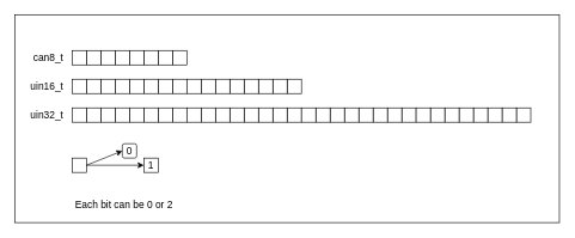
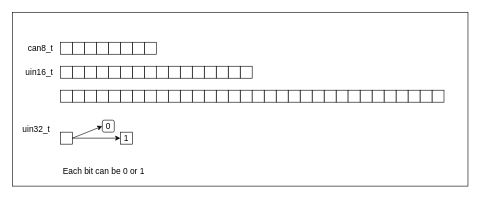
- <mxCell id="61" value="&lt;div align=&quot;right&quot;&gt;uin32_t&lt;/div&gt;" style="text;html=1;strokeColor=none;fillColor=none;align=right;verticalAlign=middle;whiteSpace=wrap;rounded=0;fontSize=14;fontColor=#000000;" vertex="1" parent="1"><mxGeometry x="30" y="145" width="60" height="30" as="geometry" /></mxCell>
+ <mxCell id="61" value="&lt;div align=&quot;right&quot;&gt;uin32_t&lt;/div&gt;" style="text;html=1;strokeColor=none;fillColor=none;align=right;verticalAlign=middle;whiteSpace=wrap;rounded=0;fontSize=14;fontColor=#000000;" vertex="1" parent="1"><mxGeometry x="25" y="200" width="60" height="30" as="geometry" /></mxCell>
- <mxCell id="67" value="Each bit can be 0 or 2" style="text;html=1;strokeColor=none;fillColor=none;align=center;verticalAlign=middle;whiteSpace=wrap;rounded=0;fontSize=14;fontColor=#000000;" vertex="1" parent="1"><mxGeometry x="100" y="270" width="145" height="30" as="geometry" /></mxCell>
+ <mxCell id="67" value="Each bit can be 0 or 1" style="text;html=1;strokeColor=none;fillColor=none;align=center;verticalAlign=middle;whiteSpace=wrap;rounded=0;fontSize=14;fontColor=#000000;" vertex="1" parent="1"><mxGeometry x="100" y="270" width="145" height="30" as="geometry" /></mxCell>
